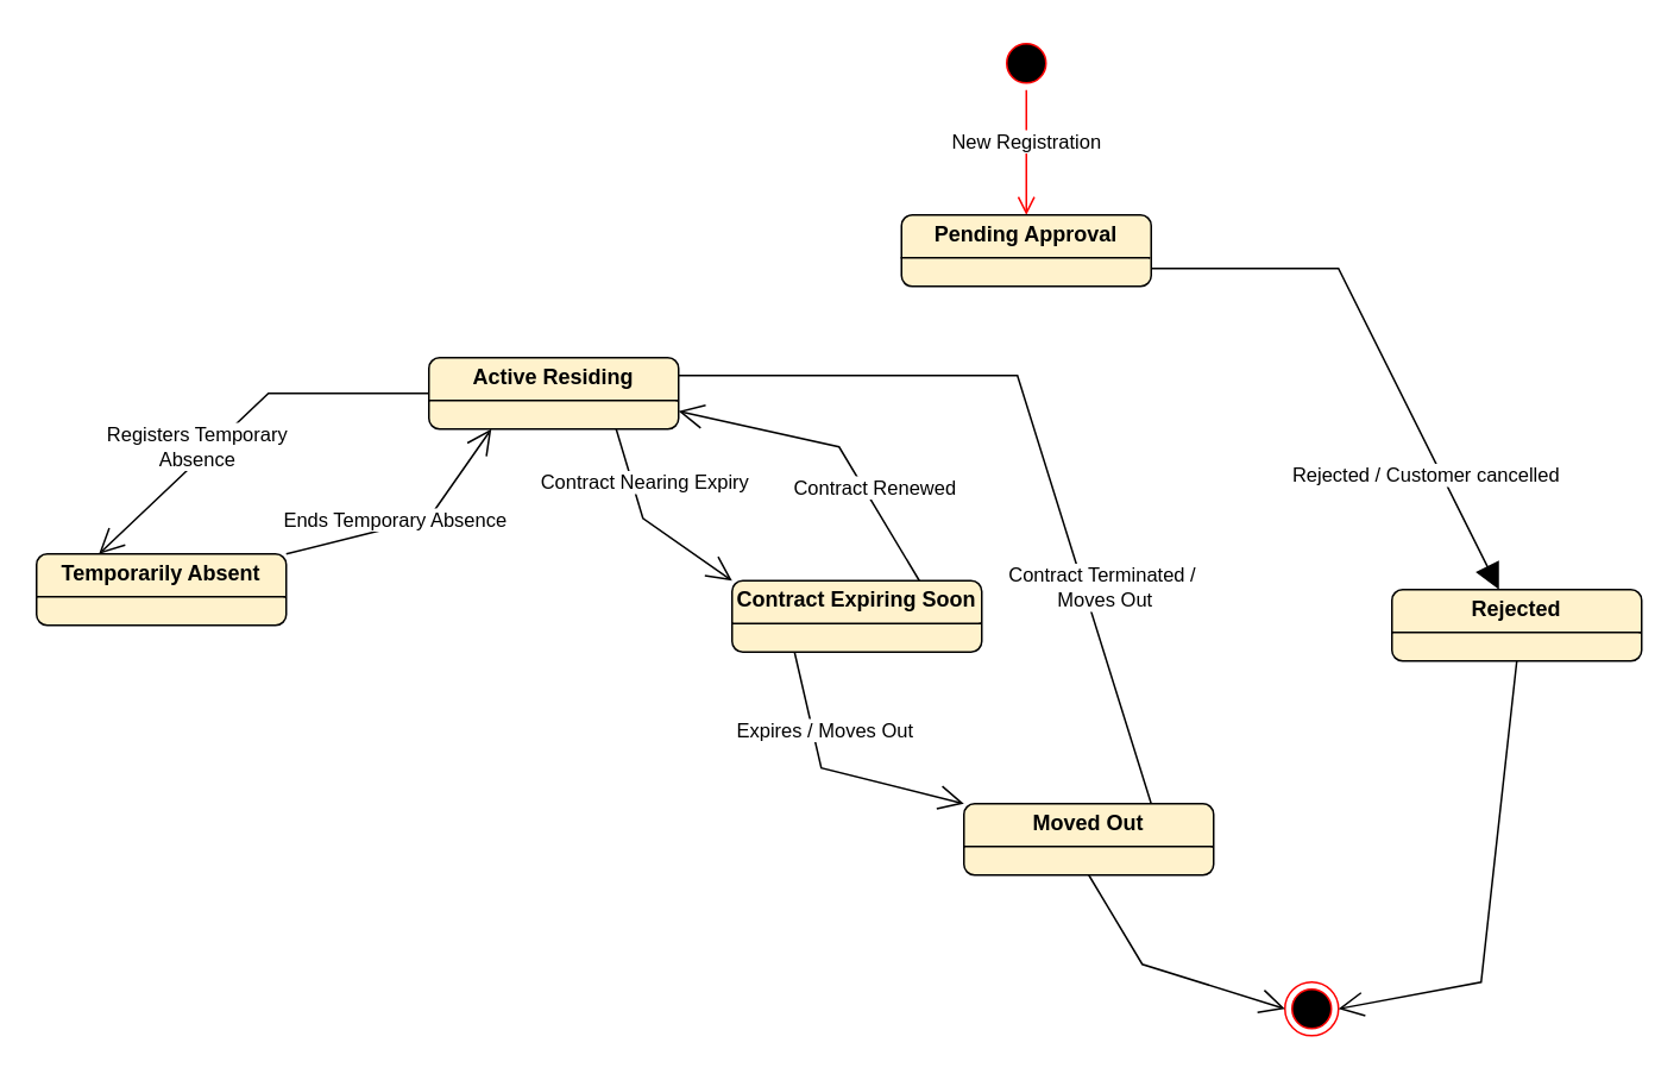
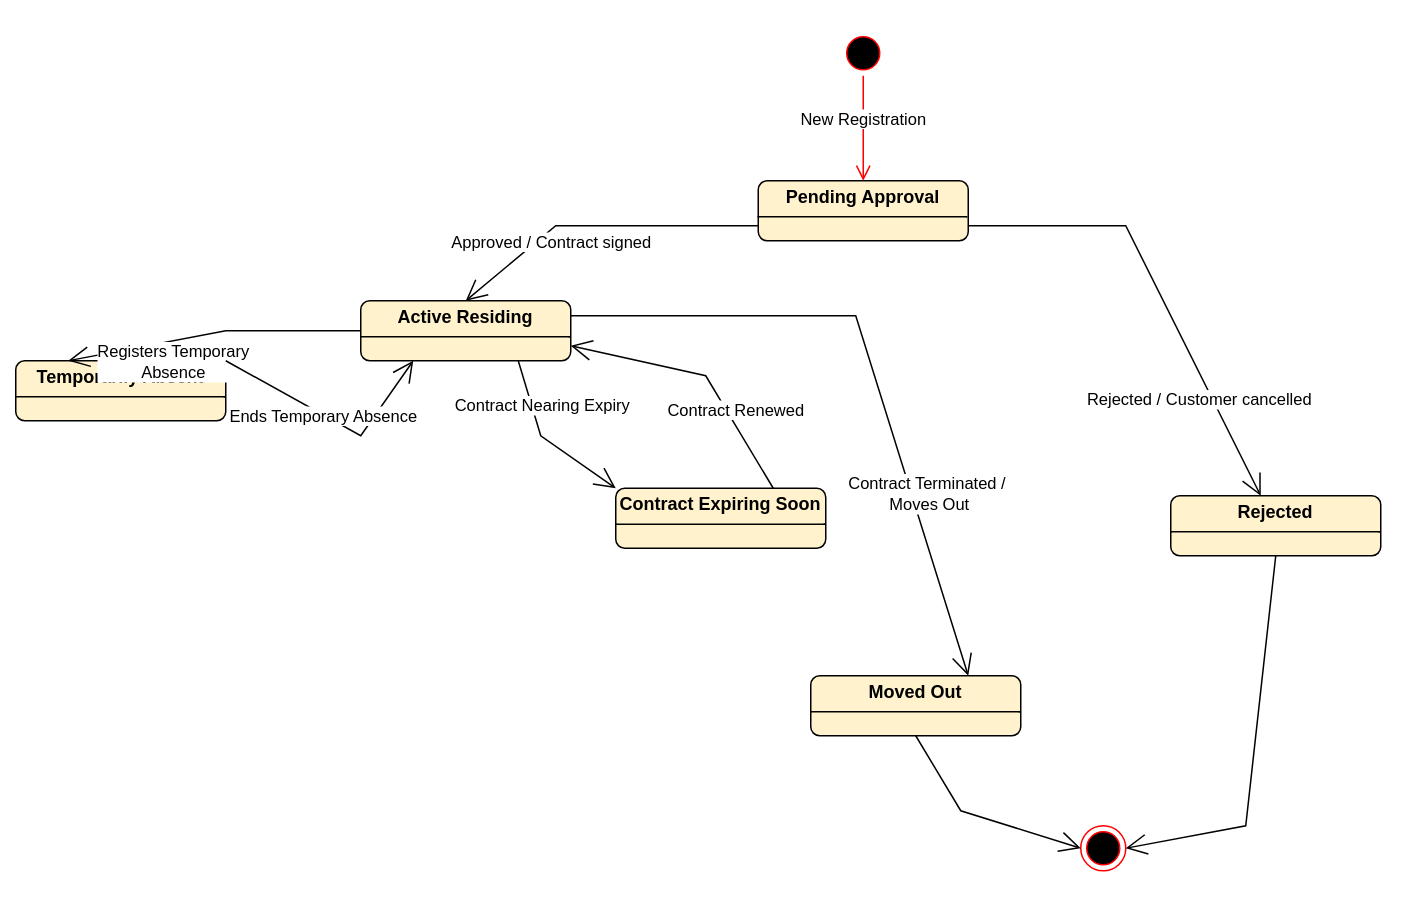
+ <mxCell id="11" value="" style="endArrow=open;endFill=1;endSize=12;html=1;rounded=0;exitX=0;exitY=0.75;exitDx=0;exitDy=0;entryX=0.5;entryY=0;entryDx=0;entryDy=0;" edge="1" parent="1" source="5" target="6"><mxGeometry width="160" relative="1" as="geometry"><mxPoint x="520" y="240" as="sourcePoint" /><mxPoint x="680" y="240" as="targetPoint" /><Array as="points"><mxPoint x="370" y="150" /></Array></mxGeometry></mxCell>
+ <mxCell id="12" value="Approved / Contract signed" style="edgeLabel;html=1;align=center;verticalAlign=middle;resizable=0;points=[];" vertex="1" connectable="0" parent="11"><mxGeometry x="-0.028" y="3" relative="1" as="geometry"><mxPoint x="-35" y="7" as="offset" /></mxGeometry></mxCell>
- <mxCell id="13" value="" style="endArrow=block;endFill=1;endSize=12;html=1;rounded=0;exitX=1;exitY=0.75;exitDx=0;exitDy=0;" edge="1" parent="1" source="5" target="10"><mxGeometry width="160" relative="1" as="geometry"><mxPoint x="905" y="190" as="sourcePoint" /><mxPoint x="710" y="240" as="targetPoint" /><Array as="points"><mxPoint x="750" y="150" /></Array></mxGeometry></mxCell>
+ <mxCell id="13" value="" style="endArrow=open;endFill=1;endSize=12;html=1;rounded=0;exitX=1;exitY=0.75;exitDx=0;exitDy=0;" edge="1" parent="1" source="5" target="10"><mxGeometry width="160" relative="1" as="geometry"><mxPoint x="905" y="190" as="sourcePoint" /><mxPoint x="710" y="240" as="targetPoint" /><Array as="points"><mxPoint x="750" y="150" /></Array></mxGeometry></mxCell>
- <mxCell id="7" value="&lt;p style=&quot;margin:0px;margin-top:4px;text-align:center;&quot;&gt;&lt;b&gt;Temporarily Absent&lt;/b&gt;&lt;/p&gt;&lt;hr size=&quot;1&quot; style=&quot;border-style:solid;&quot;&gt;&lt;div style=&quot;height:2px;&quot;&gt;&lt;/div&gt;" style="verticalAlign=top;align=left;overflow=fill;html=1;whiteSpace=wrap;rounded=1;fillColor=#fff2cc;strokeColor=light-dark(#000000, #6d5100);" vertex="1" parent="1"><mxGeometry x="20" y="310" width="140" height="40" as="geometry" /></mxCell>
+ <mxCell id="7" value="&lt;p style=&quot;margin:0px;margin-top:4px;text-align:center;&quot;&gt;&lt;b&gt;Temporarily Absent&lt;/b&gt;&lt;/p&gt;&lt;hr size=&quot;1&quot; style=&quot;border-style:solid;&quot;&gt;&lt;div style=&quot;height:2px;&quot;&gt;&lt;/div&gt;" style="verticalAlign=top;align=left;overflow=fill;html=1;whiteSpace=wrap;rounded=1;fillColor=#fff2cc;strokeColor=light-dark(#000000, #6d5100);" vertex="1" parent="1"><mxGeometry x="10" y="240" width="140" height="40" as="geometry" /></mxCell>
- <mxCell id="21" value="" style="endArrow=open;endFill=1;endSize=12;html=1;rounded=0;exitX=0.25;exitY=1;exitDx=0;exitDy=0;entryX=0;entryY=0;entryDx=0;entryDy=0;" edge="1" parent="1" source="8" target="9"><mxGeometry width="160" relative="1" as="geometry"><mxPoint x="450" y="350" as="sourcePoint" /><mxPoint x="530" y="430" as="targetPoint" /><Array as="points"><mxPoint x="460" y="430" /></Array></mxGeometry></mxCell>
- <mxCell id="22" value="Expires / Moves Out" style="edgeLabel;html=1;align=center;verticalAlign=middle;resizable=0;points=[];" vertex="1" connectable="0" parent="21"><mxGeometry x="-0.028" y="3" relative="1" as="geometry"><mxPoint x="-4" y="-20" as="offset" /></mxGeometry></mxCell>
- <mxCell id="17" value="" style="endArrow=none;endFill=1;endSize=12;html=1;rounded=0;exitX=1;exitY=0.25;exitDx=0;exitDy=0;entryX=0.75;entryY=0;entryDx=0;entryDy=0;" edge="1" parent="1" source="6" target="9"><mxGeometry width="160" relative="1" as="geometry"><mxPoint x="470" y="230" as="sourcePoint" /><mxPoint x="699" y="530" as="targetPoint" /><Array as="points"><mxPoint x="570" y="210" /></Array></mxGeometry></mxCell>
+ <mxCell id="17" value="" style="endArrow=open;endFill=1;endSize=12;html=1;rounded=0;exitX=1;exitY=0.25;exitDx=0;exitDy=0;entryX=0.75;entryY=0;entryDx=0;entryDy=0;" edge="1" parent="1" source="6" target="9"><mxGeometry width="160" relative="1" as="geometry"><mxPoint x="470" y="230" as="sourcePoint" /><mxPoint x="699" y="530" as="targetPoint" /><Array as="points"><mxPoint x="570" y="210" /></Array></mxGeometry></mxCell>
